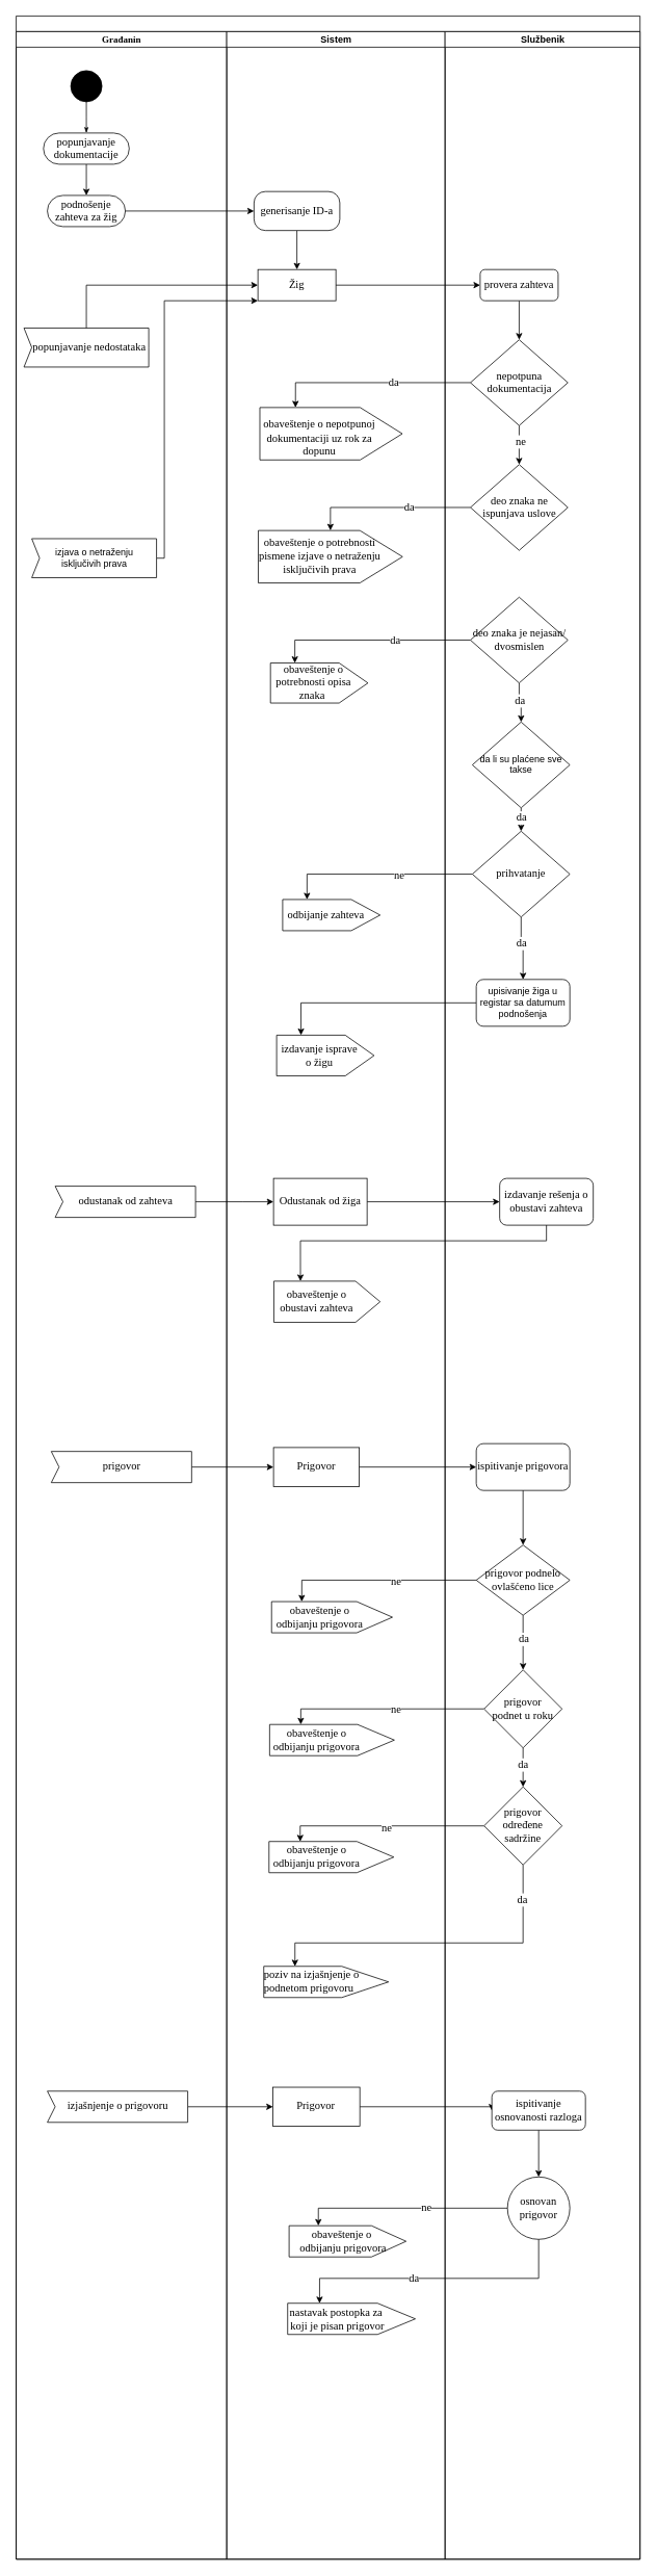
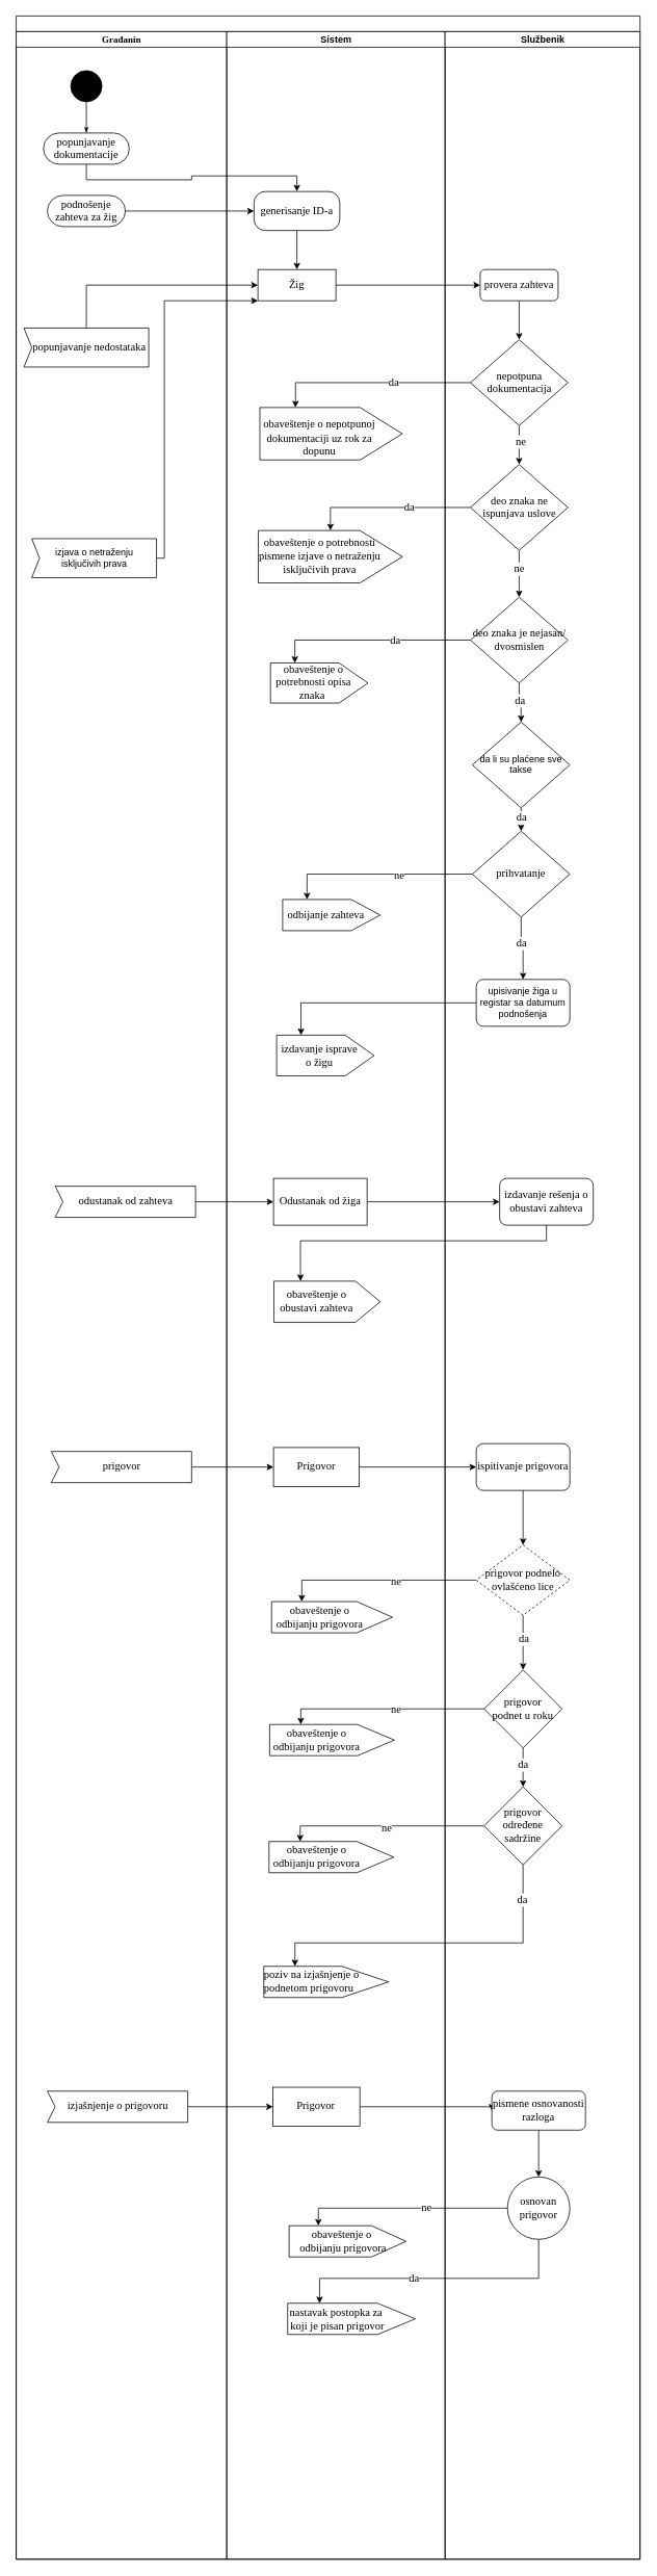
- <mxCell id="7" style="edgeStyle=orthogonalEdgeStyle;rounded=0;orthogonalLoop=1;jettySize=auto;html=1;exitX=0.5;exitY=1;exitDx=0;exitDy=0;entryX=0.5;entryY=0;entryDx=0;entryDy=0;" parent="3" source="8" target="5" edge="1"><mxGeometry relative="1" as="geometry"><mxPoint x="90" y="220" as="targetPoint" /></mxGeometry></mxCell>
+ <mxCell id="7" style="edgeStyle=orthogonalEdgeStyle;rounded=0;orthogonalLoop=1;jettySize=auto;html=1;exitX=0.5;exitY=1;exitDx=0;exitDy=0;" parent="3" source="8" target="40" edge="1"><mxGeometry relative="1" as="geometry"><mxPoint x="90" y="220" as="targetPoint" /></mxGeometry></mxCell>
+ <mxCell id="78" value="" style="edgeStyle=orthogonalEdgeStyle;rounded=0;orthogonalLoop=1;jettySize=auto;html=1;fontFamily=Times New Roman;fontSize=14;" parent="69" source="80" target="83" edge="1"><mxGeometry relative="1" as="geometry" /></mxCell>
+ <mxCell id="79" value="ne" style="edgeLabel;html=1;align=center;verticalAlign=middle;resizable=0;points=[];fontSize=14;fontFamily=Times New Roman;" parent="78" vertex="1" connectable="0"><mxGeometry x="-0.25" y="-1" relative="1" as="geometry"><mxPoint as="offset" /></mxGeometry></mxCell>
- <mxCell id="92" value="prigovor podnelo ovlašćeno lice" style="rhombus;whiteSpace=wrap;html=1;fontFamily=Times New Roman;fontSize=14;" parent="69" vertex="1"><mxGeometry x="40" y="1940" width="120" height="90" as="geometry" /></mxCell>
+ <mxCell id="92" value="prigovor podnelo ovlašćeno lice" style="rhombus;whiteSpace=wrap;html=1;fontFamily=Times New Roman;fontSize=14;dashed=1;" parent="69" vertex="1"><mxGeometry x="40" y="1940" width="120" height="90" as="geometry" /></mxCell>
- <mxCell id="99" value="ispitivanje osnovanosti razloga" style="rounded=1;whiteSpace=wrap;html=1;fontFamily=Times New Roman;fontSize=14;" parent="69" vertex="1"><mxGeometry x="60" y="2640" width="120" height="50" as="geometry" /></mxCell>
+ <mxCell id="99" value="pismene osnovanosti razloga" style="rounded=1;whiteSpace=wrap;html=1;fontFamily=Times New Roman;fontSize=14;" parent="69" vertex="1"><mxGeometry x="60" y="2640" width="120" height="50" as="geometry" /></mxCell>
